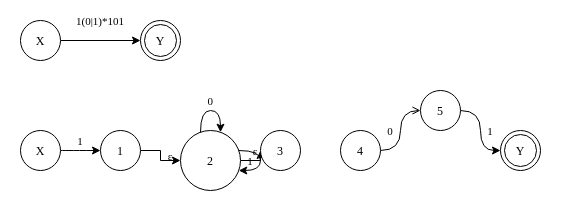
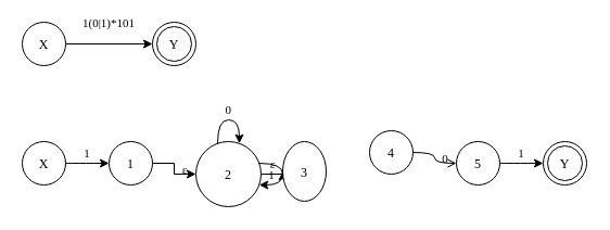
- <mxCell id="18" value="5" style="shape=ellipse;dashed=0;whitespace=wrap;aspect=fixed;perimeter=ellipsePerimeter;labelBackgroundColor=none;fontFamily=Times New Roman;" parent="1" vertex="1"><mxGeometry x="420" y="90" width="40" height="40" as="geometry" /></mxCell>
+ <mxCell id="18" value="5" style="shape=ellipse;dashed=0;whitespace=wrap;aspect=fixed;perimeter=ellipsePerimeter;labelBackgroundColor=none;fontFamily=Times New Roman;" parent="1" vertex="1"><mxGeometry x="420" y="130" width="40" height="40" as="geometry" /></mxCell>
- <mxCell id="9" value="3" style="shape=ellipse;dashed=0;whitespace=wrap;aspect=fixed;perimeter=ellipsePerimeter;labelBackgroundColor=none;fontFamily=Times New Roman;" parent="1" vertex="1"><mxGeometry x="260" y="130" width="40" height="40" as="geometry" /></mxCell>
+ <mxCell id="9" value="3" style="shape=ellipse;dashed=0;whitespace=wrap;aspect=fixed;perimeter=ellipsePerimeter;labelBackgroundColor=none;fontFamily=Times New Roman;" parent="1" vertex="1"><mxGeometry x="260" y="130" width="40" height="55" as="geometry" /></mxCell>
- <mxCell id="13" value="4" style="shape=ellipse;dashed=0;whitespace=wrap;aspect=fixed;perimeter=ellipsePerimeter;labelBackgroundColor=none;fontFamily=Times New Roman;" parent="1" vertex="1"><mxGeometry x="340" y="130" width="40" height="40" as="geometry" /></mxCell>
+ <mxCell id="13" value="4" style="shape=ellipse;dashed=0;whitespace=wrap;aspect=fixed;perimeter=ellipsePerimeter;labelBackgroundColor=none;fontFamily=Times New Roman;" parent="1" vertex="1"><mxGeometry x="340" y="120" width="40" height="40" as="geometry" /></mxCell>
